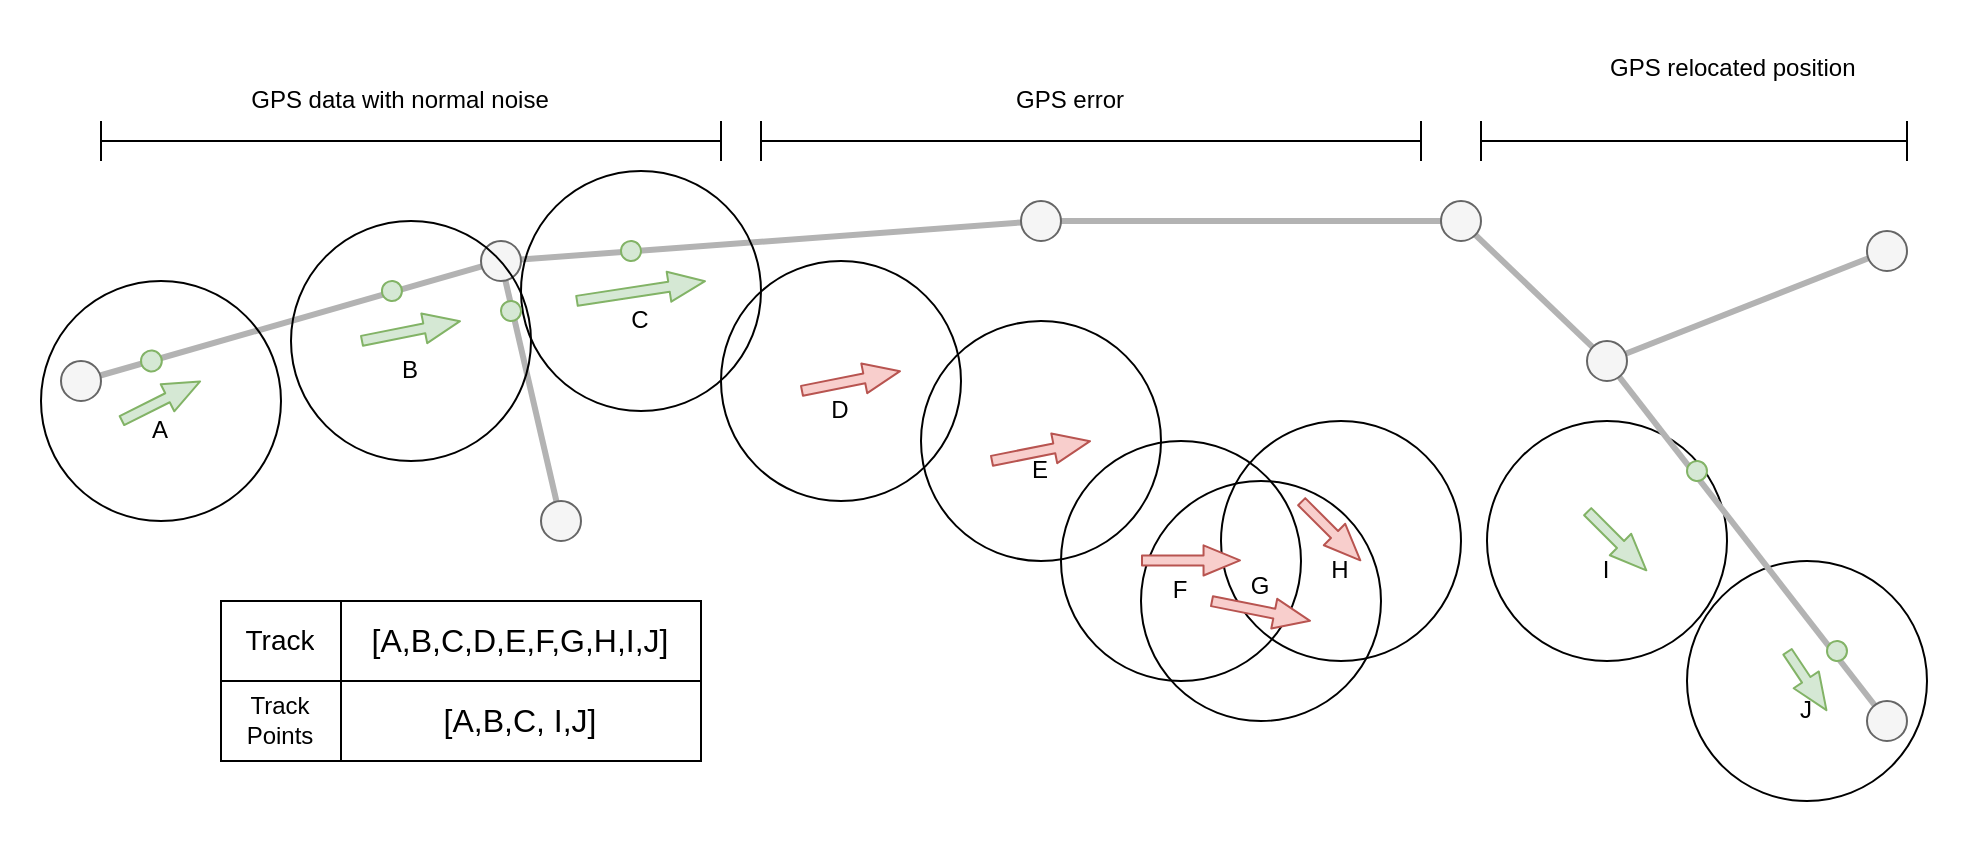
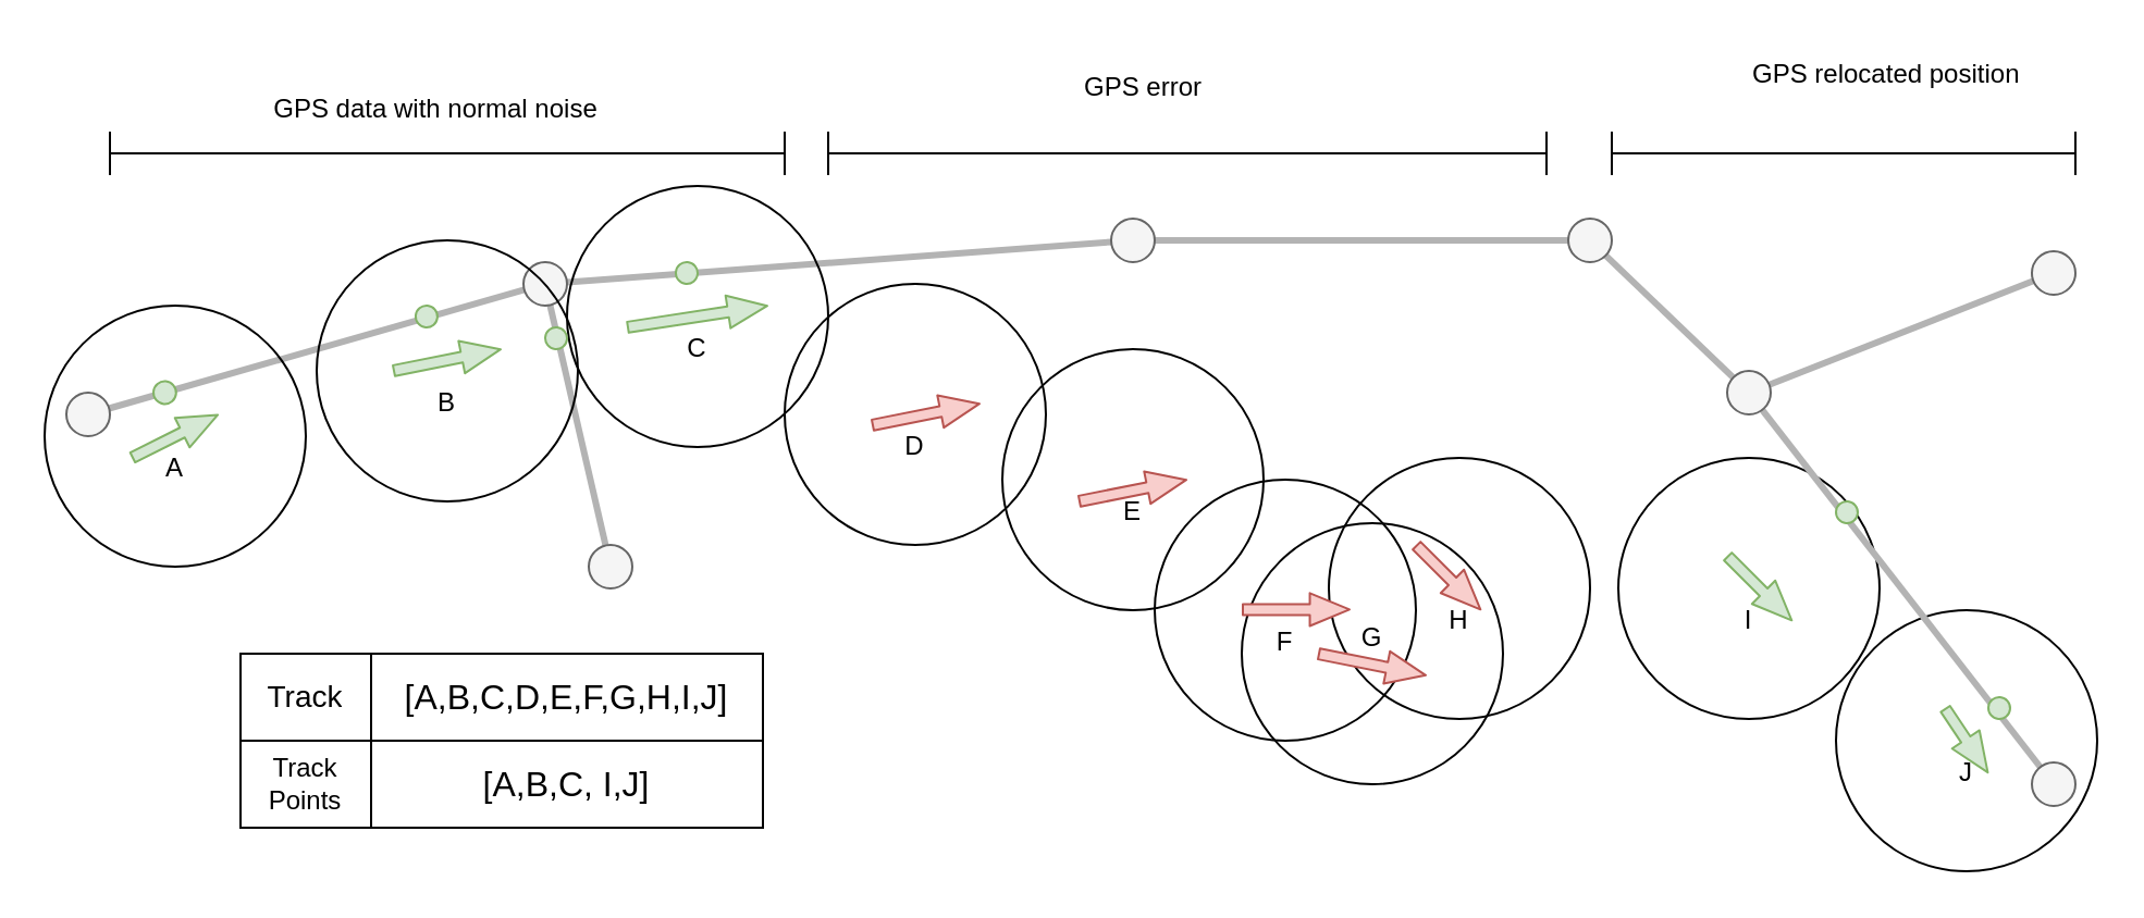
- <mxCell id="34" value="GPS error" style="text;html=1;strokeColor=none;fillColor=none;align=center;verticalAlign=middle;whiteSpace=wrap;rounded=0;" parent="1" vertex="1"><mxGeometry x="500" y="40" width="70" height="20" as="geometry" /></mxCell>
+ <mxCell id="34" value="GPS error" style="text;html=1;strokeColor=none;fillColor=none;align=center;verticalAlign=middle;whiteSpace=wrap;rounded=0;" parent="1" vertex="1"><mxGeometry x="490" y="30" width="70" height="20" as="geometry" /></mxCell>
